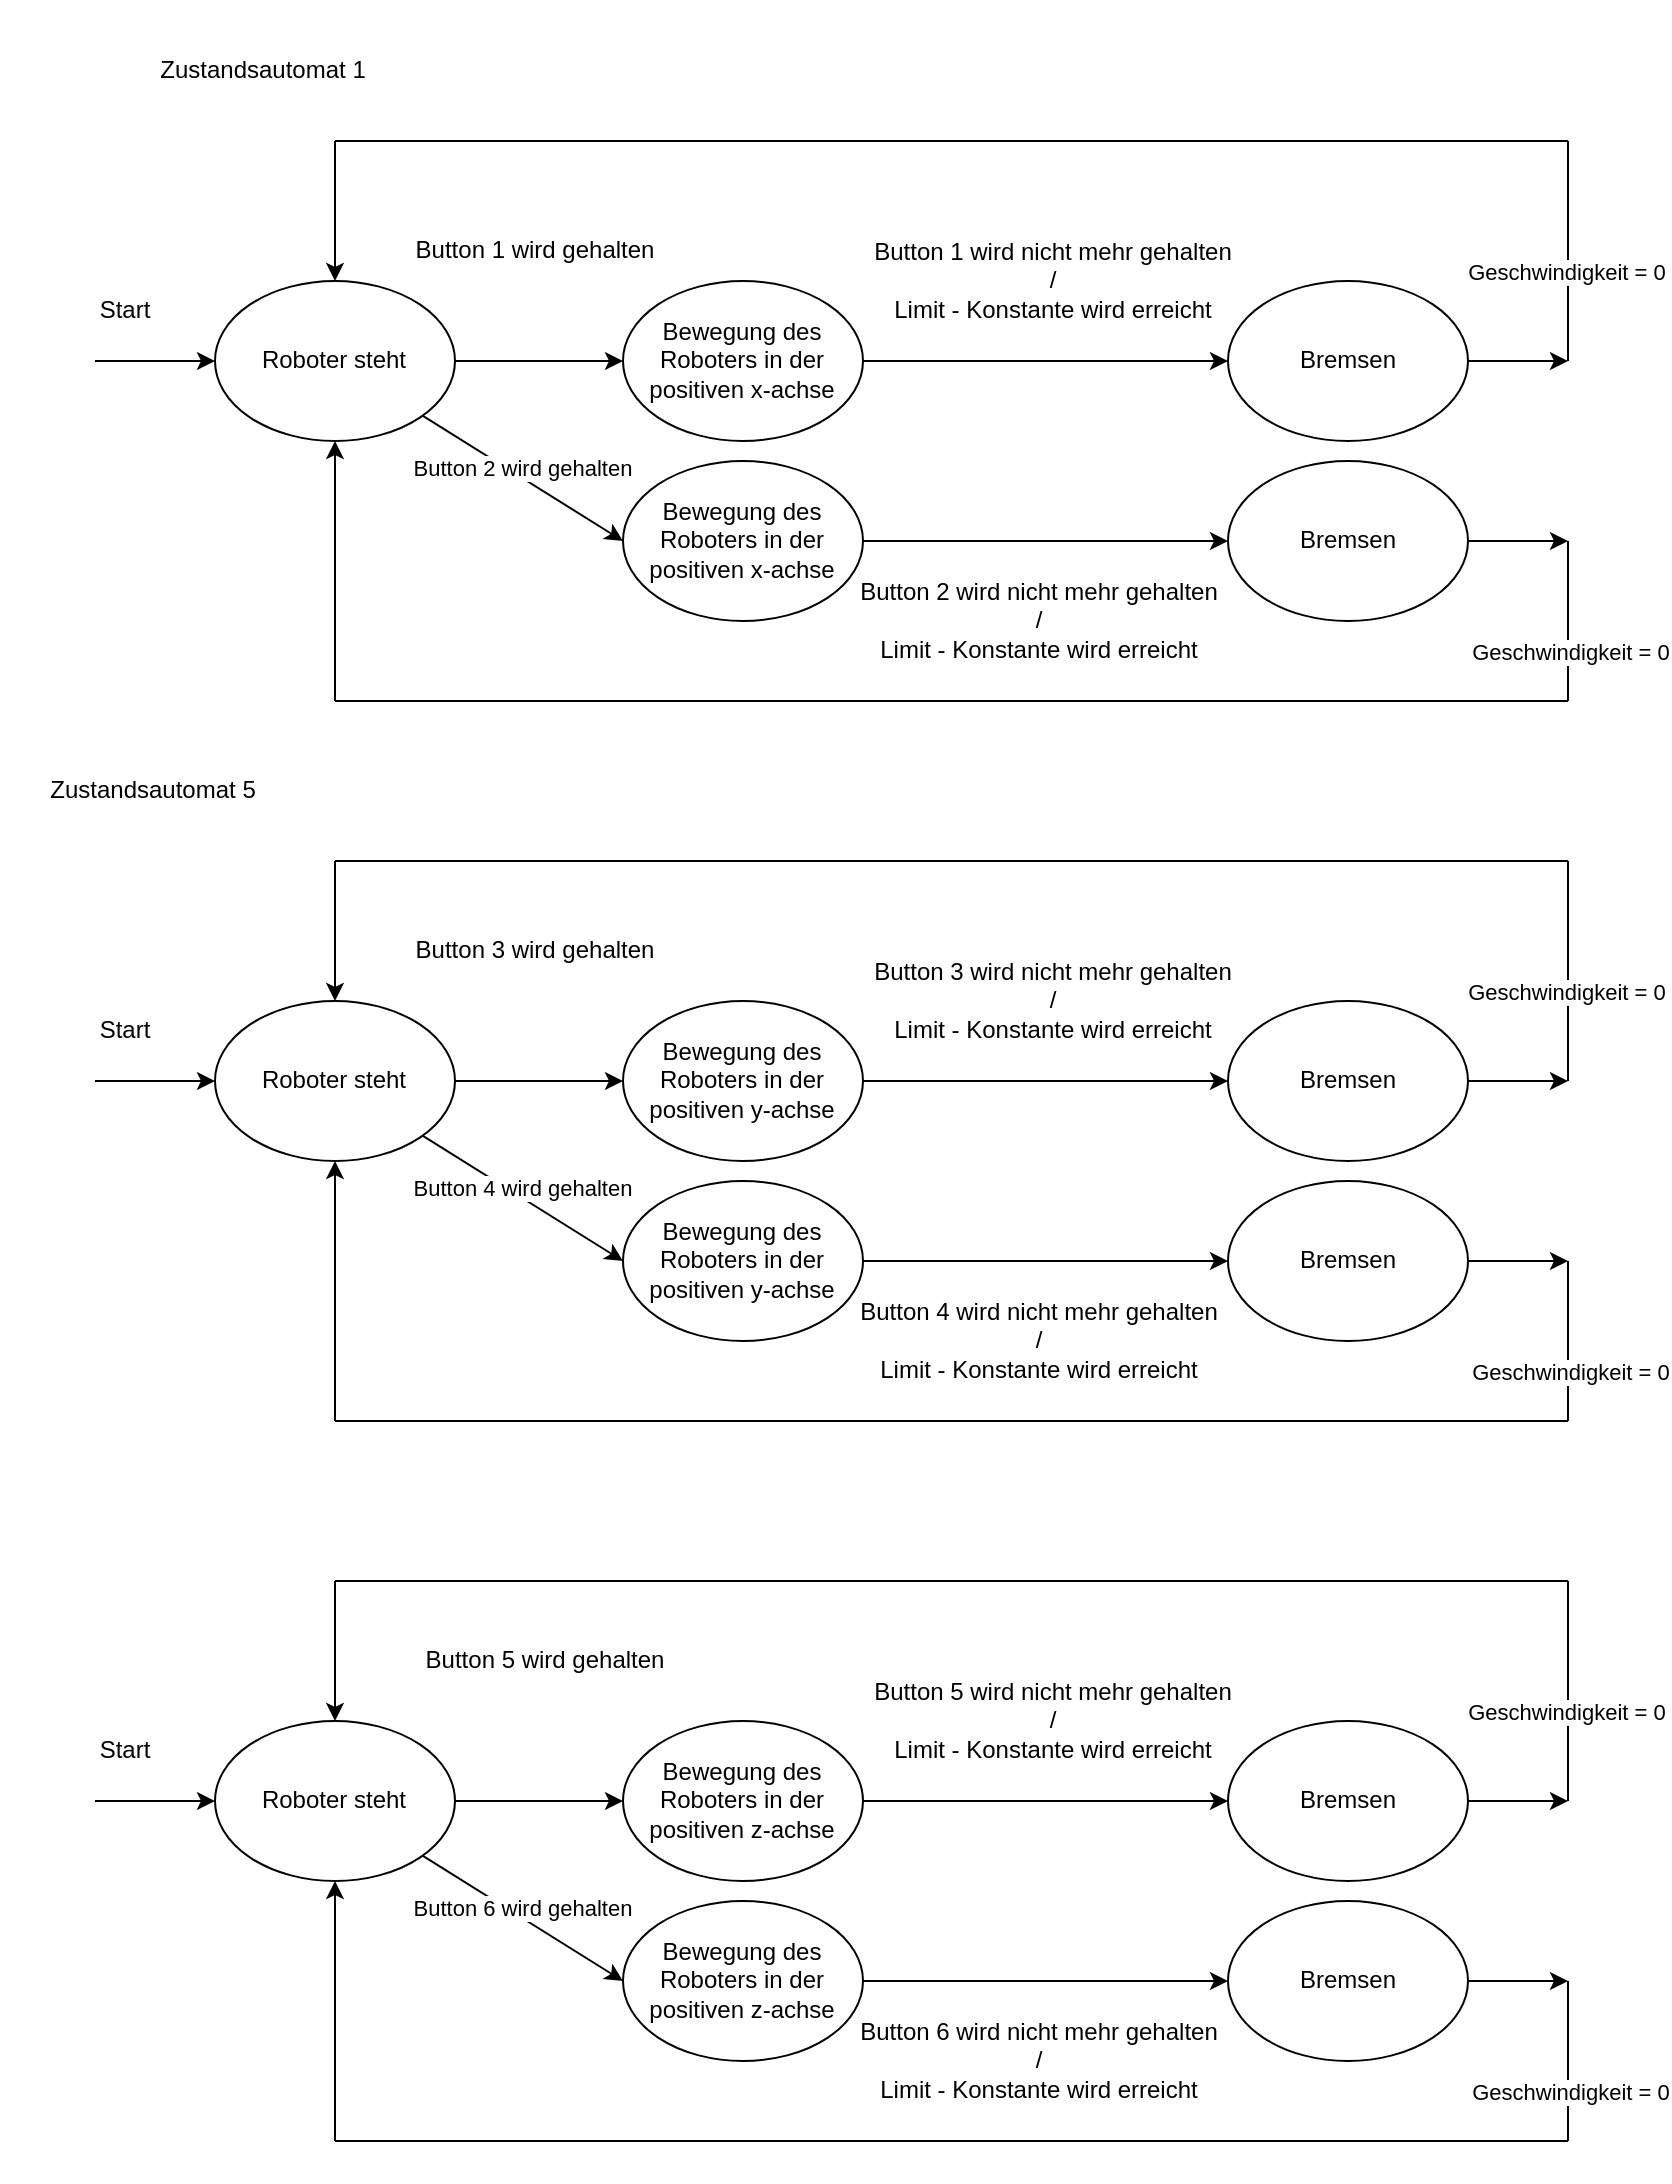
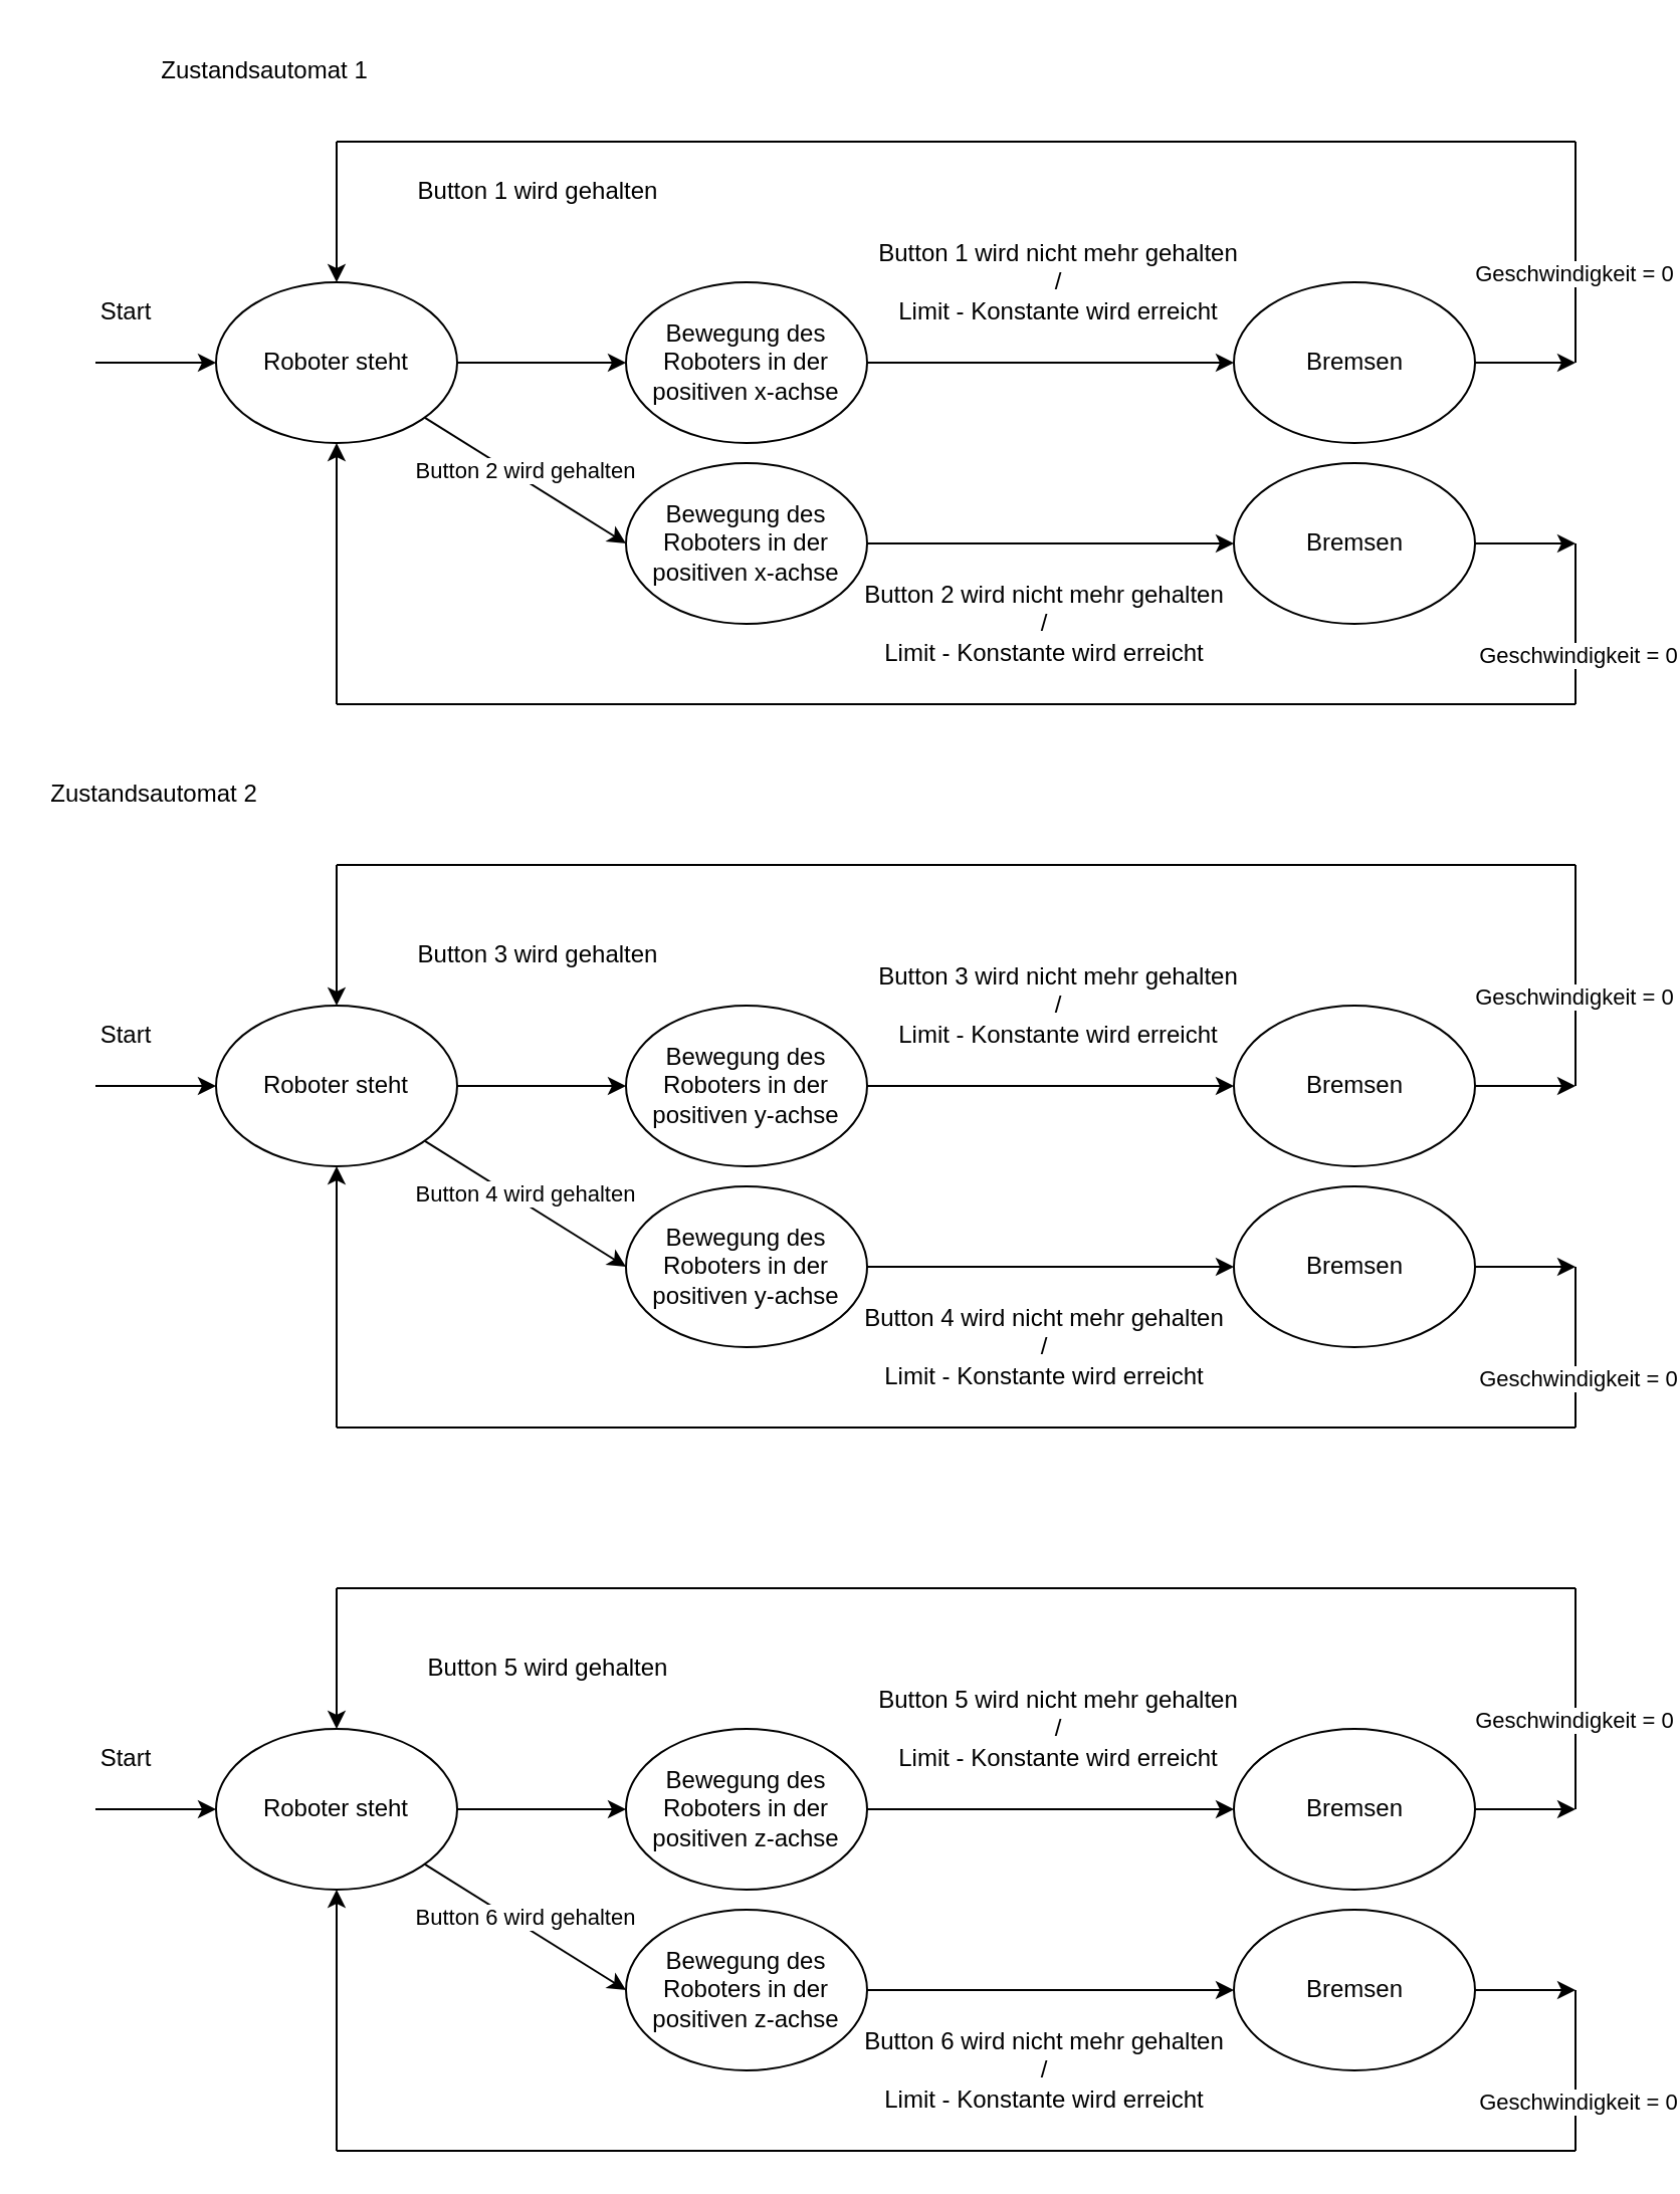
- <mxCell id="8" value="Button 1 wird gehalten" style="text;html=1;align=center;verticalAlign=middle;resizable=0;points=[];autosize=1;strokeColor=none;fillColor=none;" parent="1" vertex="1"><mxGeometry x="197" y="110" width="140" height="30" as="geometry" /></mxCell>
+ <mxCell id="8" value="Button 1 wird gehalten" style="text;html=1;align=center;verticalAlign=middle;resizable=0;points=[];autosize=1;strokeColor=none;fillColor=none;" parent="1" vertex="1"><mxGeometry x="197" y="80" width="140" height="30" as="geometry" /></mxCell>
- <mxCell id="27" value="Zustandsautomat 5" style="text;html=1;align=center;verticalAlign=middle;resizable=0;points=[];autosize=1;strokeColor=none;fillColor=none;" vertex="1" parent="1"><mxGeometry x="20.5" y="380" width="110" height="30" as="geometry" /></mxCell>
+ <mxCell id="27" value="Zustandsautomat 2" style="text;html=1;align=center;verticalAlign=middle;resizable=0;points=[];autosize=1;strokeColor=none;fillColor=none;" vertex="1" parent="1"><mxGeometry x="20.5" y="380" width="110" height="30" as="geometry" /></mxCell>
